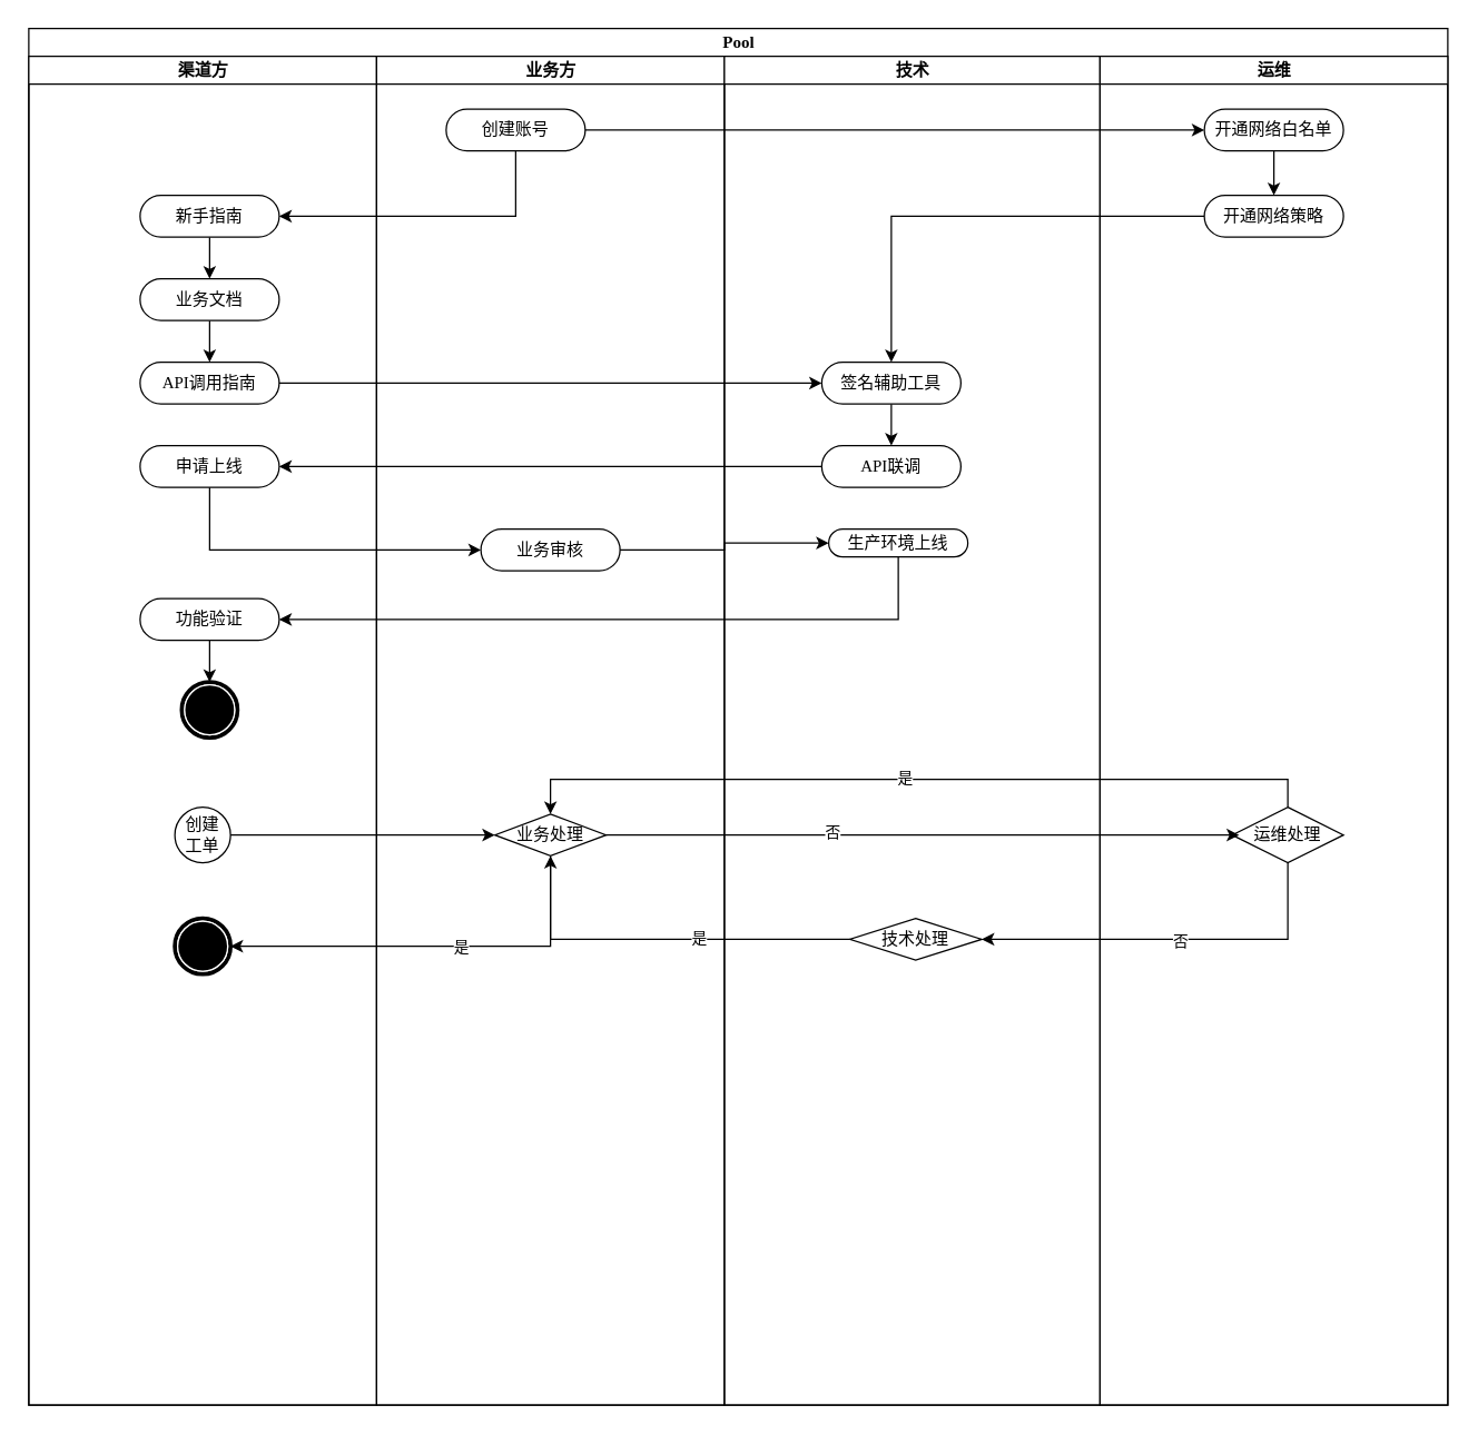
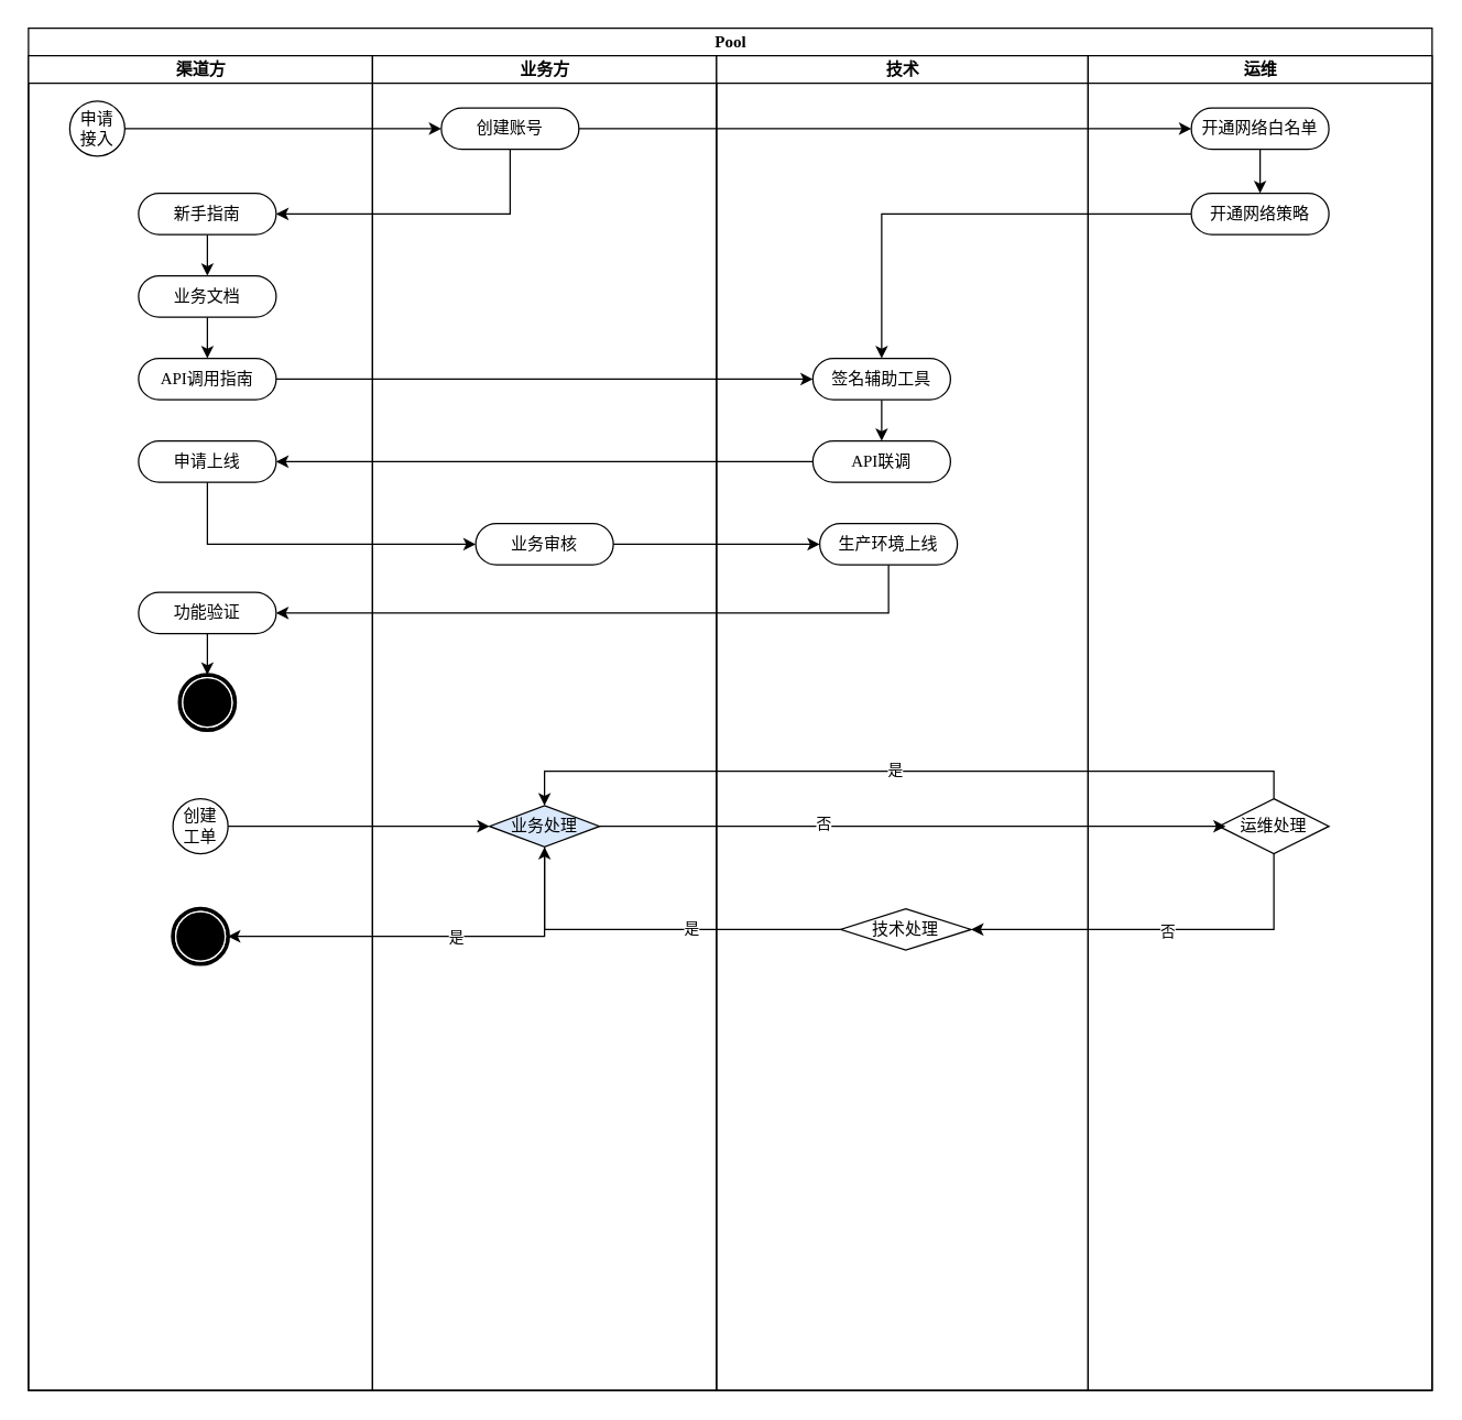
+ <mxCell id="4" value="申请&lt;br&gt;接入" style="ellipse;whiteSpace=wrap;html=1;aspect=fixed;" vertex="1" parent="3"><mxGeometry x="30" y="33" width="40" height="40" as="geometry" /></mxCell>
+ <mxCell id="29" style="edgeStyle=orthogonalEdgeStyle;rounded=0;orthogonalLoop=1;jettySize=auto;html=1;exitX=1;exitY=0.5;exitDx=0;exitDy=0;entryX=0;entryY=0.5;entryDx=0;entryDy=0;" edge="1" parent="2" source="4" target="17"><mxGeometry relative="1" as="geometry" /></mxCell>
- <mxCell id="27" value="生产环境上线" style="rounded=1;whiteSpace=wrap;html=1;shadow=0;comic=0;labelBackgroundColor=none;strokeWidth=1;fontFamily=Verdana;fontSize=12;align=center;arcSize=50;" vertex="1" parent="20"><mxGeometry x="75" y="340" width="100" height="20" as="geometry" /></mxCell>
+ <mxCell id="27" value="生产环境上线" style="rounded=1;whiteSpace=wrap;html=1;shadow=0;comic=0;labelBackgroundColor=none;strokeWidth=1;fontFamily=Verdana;fontSize=12;align=center;arcSize=50;" vertex="1" parent="20"><mxGeometry x="75" y="340" width="100" height="30" as="geometry" /></mxCell>
- <mxCell id="19" value="业务处理" style="rhombus;whiteSpace=wrap;html=1;" vertex="1" parent="16"><mxGeometry x="85" y="545" width="80" height="30" as="geometry" /></mxCell>
+ <mxCell id="19" value="业务处理" style="rhombus;whiteSpace=wrap;html=1;fillColor=#dae8fc;" vertex="1" parent="16"><mxGeometry x="85" y="545" width="80" height="30" as="geometry" /></mxCell>
